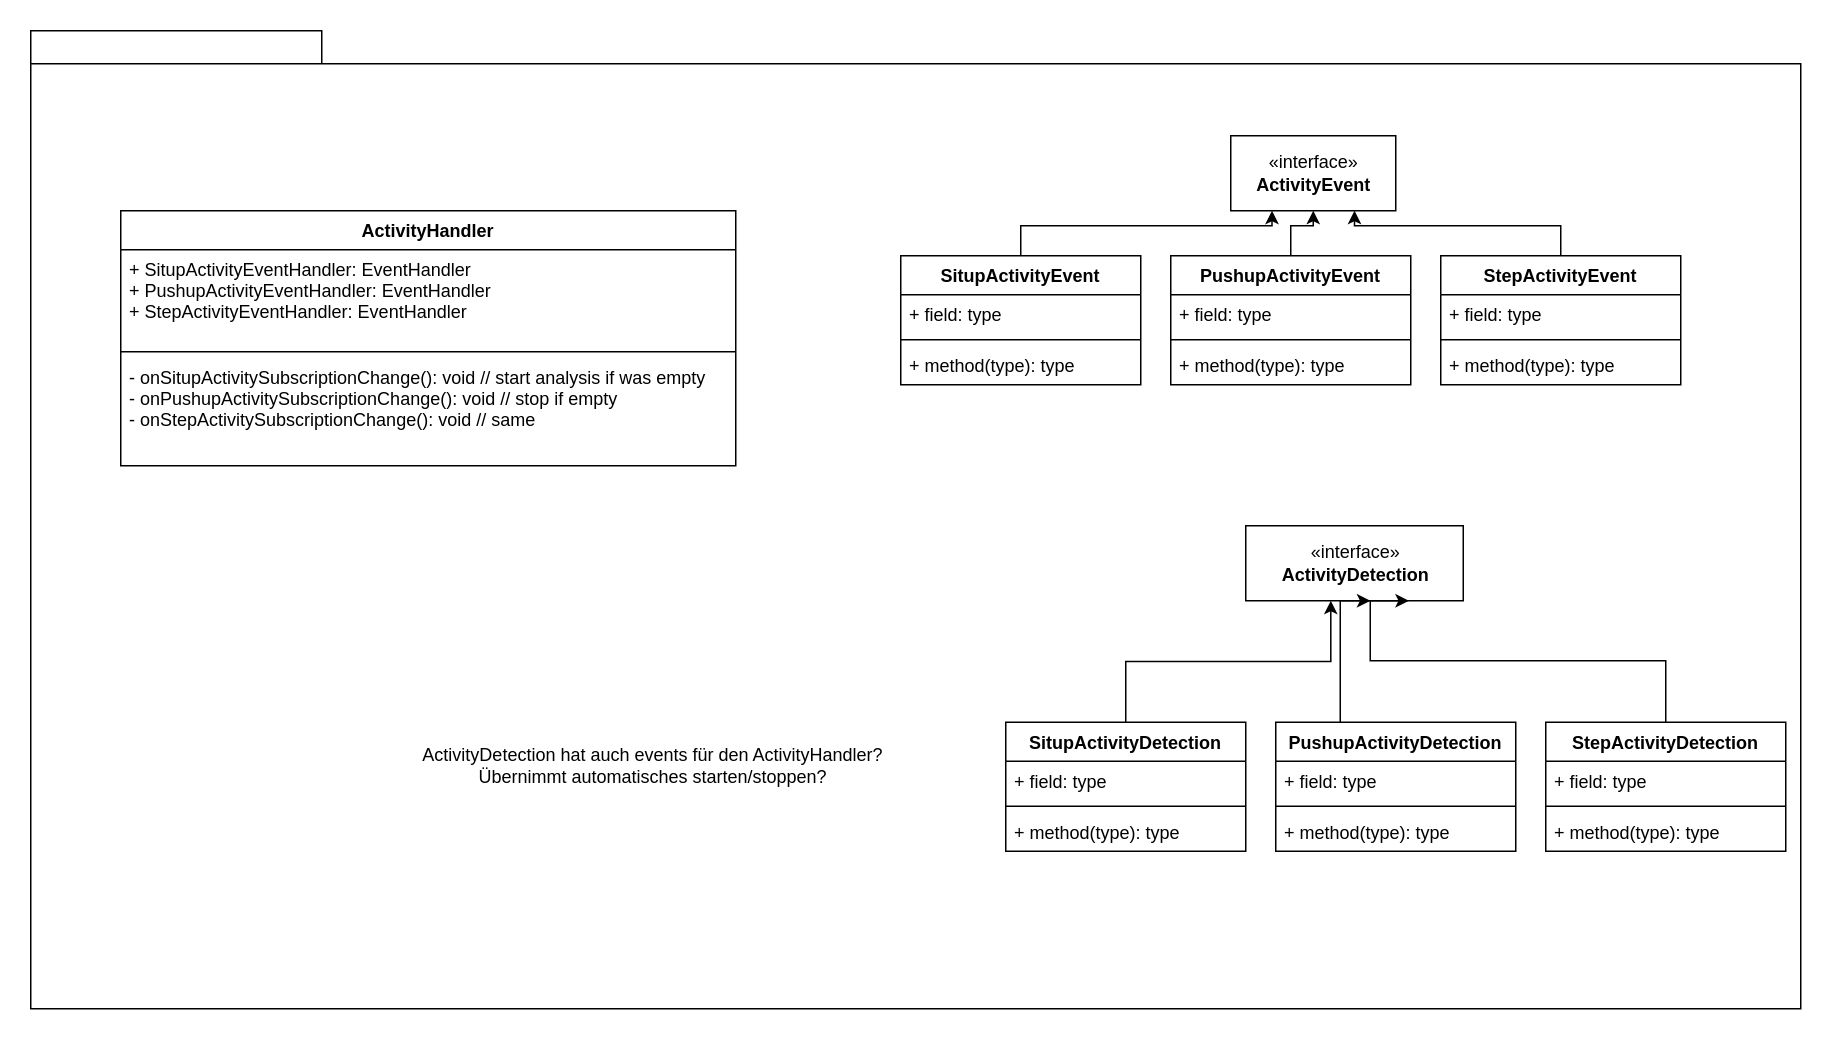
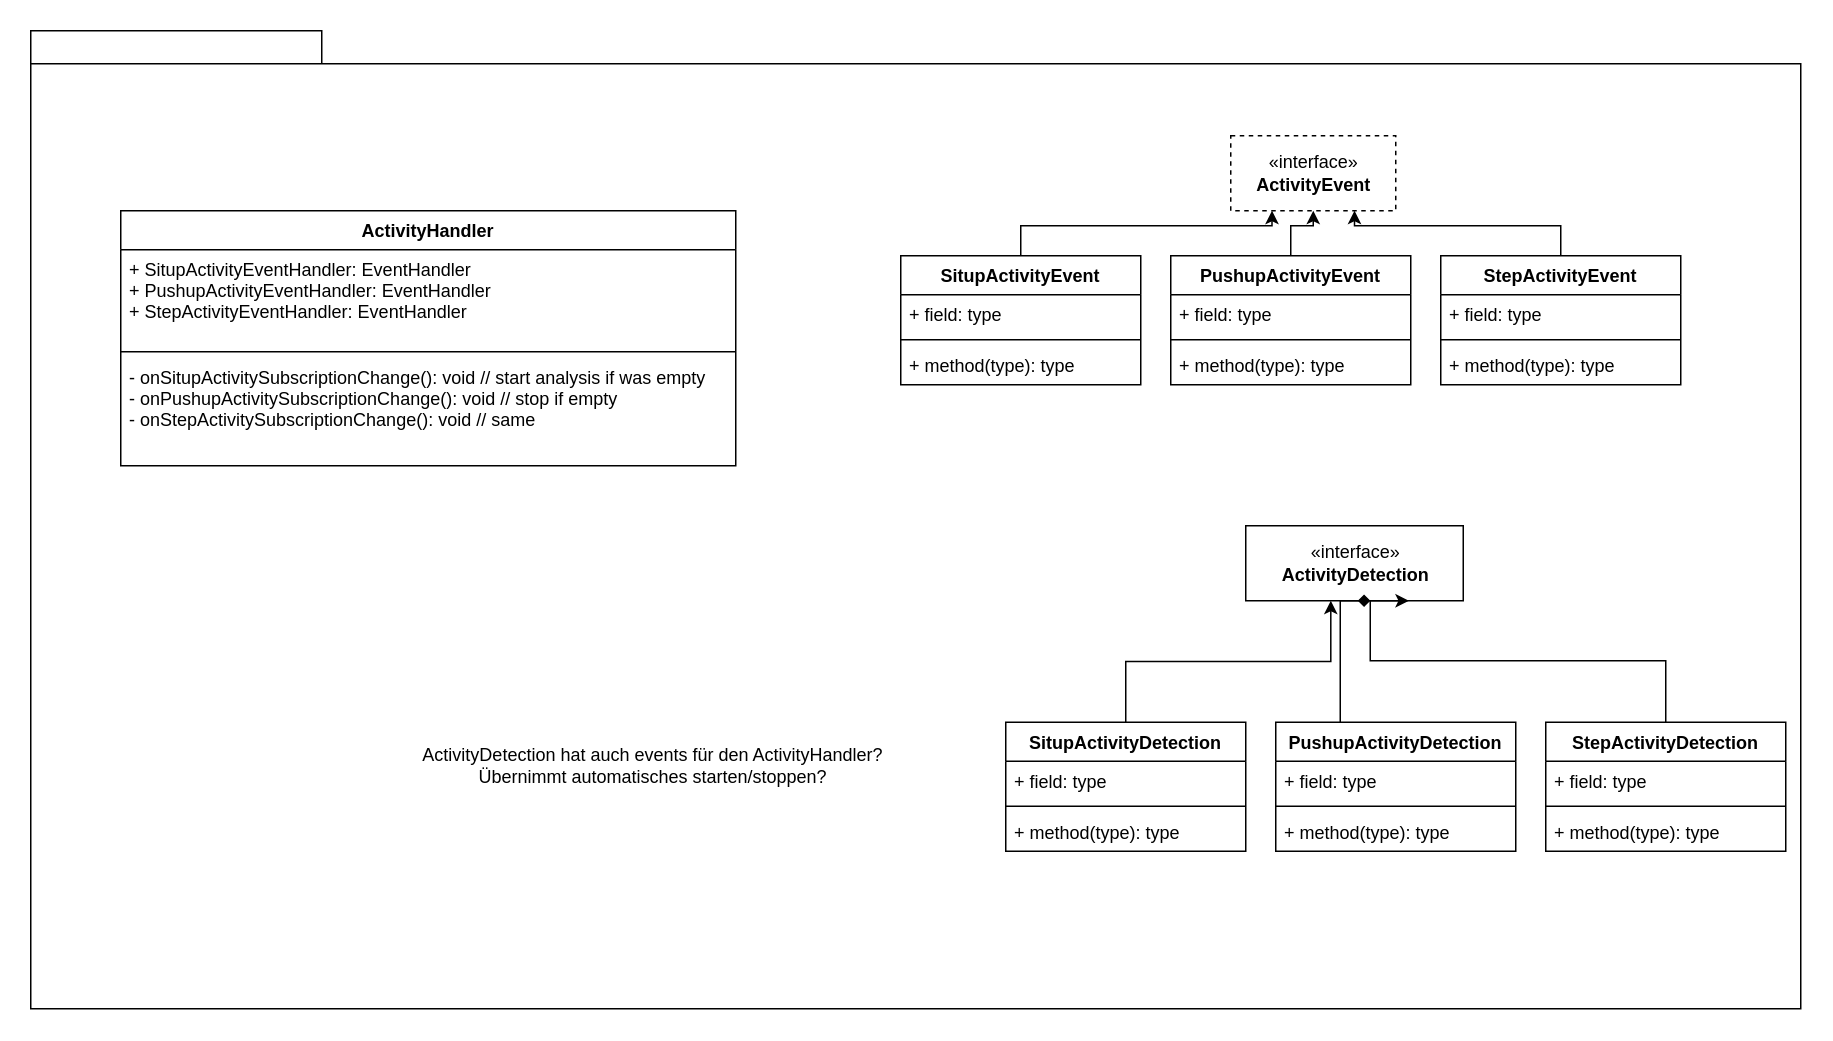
- <mxCell id="3" value="«interface»&lt;br&gt;&lt;div&gt;&lt;b&gt;ActivityEvent&lt;/b&gt;&lt;/div&gt;" style="html=1;" vertex="1" parent="1"><mxGeometry x="820" y="90" width="110" height="50" as="geometry" /></mxCell>
+ <mxCell id="3" value="«interface»&lt;br&gt;&lt;div&gt;&lt;b&gt;ActivityEvent&lt;/b&gt;&lt;/div&gt;" style="html=1;dashed=1;" vertex="1" parent="1"><mxGeometry x="820" y="90" width="110" height="50" as="geometry" /></mxCell>
- <mxCell id="29" style="edgeStyle=orthogonalEdgeStyle;rounded=0;orthogonalLoop=1;jettySize=auto;html=1;entryX=0.573;entryY=1;entryDx=0;entryDy=0;entryPerimeter=0;" edge="1" parent="1" source="30" target="28"><mxGeometry relative="1" as="geometry"><Array as="points"><mxPoint x="893" y="460" /><mxPoint x="893" y="460" /></Array></mxGeometry></mxCell>
+ <mxCell id="29" style="edgeStyle=orthogonalEdgeStyle;rounded=0;orthogonalLoop=1;jettySize=auto;html=1;entryX=0.573;entryY=1;entryDx=0;entryDy=0;entryPerimeter=0;endArrow=diamond;" edge="1" parent="1" source="30" target="28"><mxGeometry relative="1" as="geometry"><Array as="points"><mxPoint x="893" y="460" /><mxPoint x="893" y="460" /></Array></mxGeometry></mxCell>
